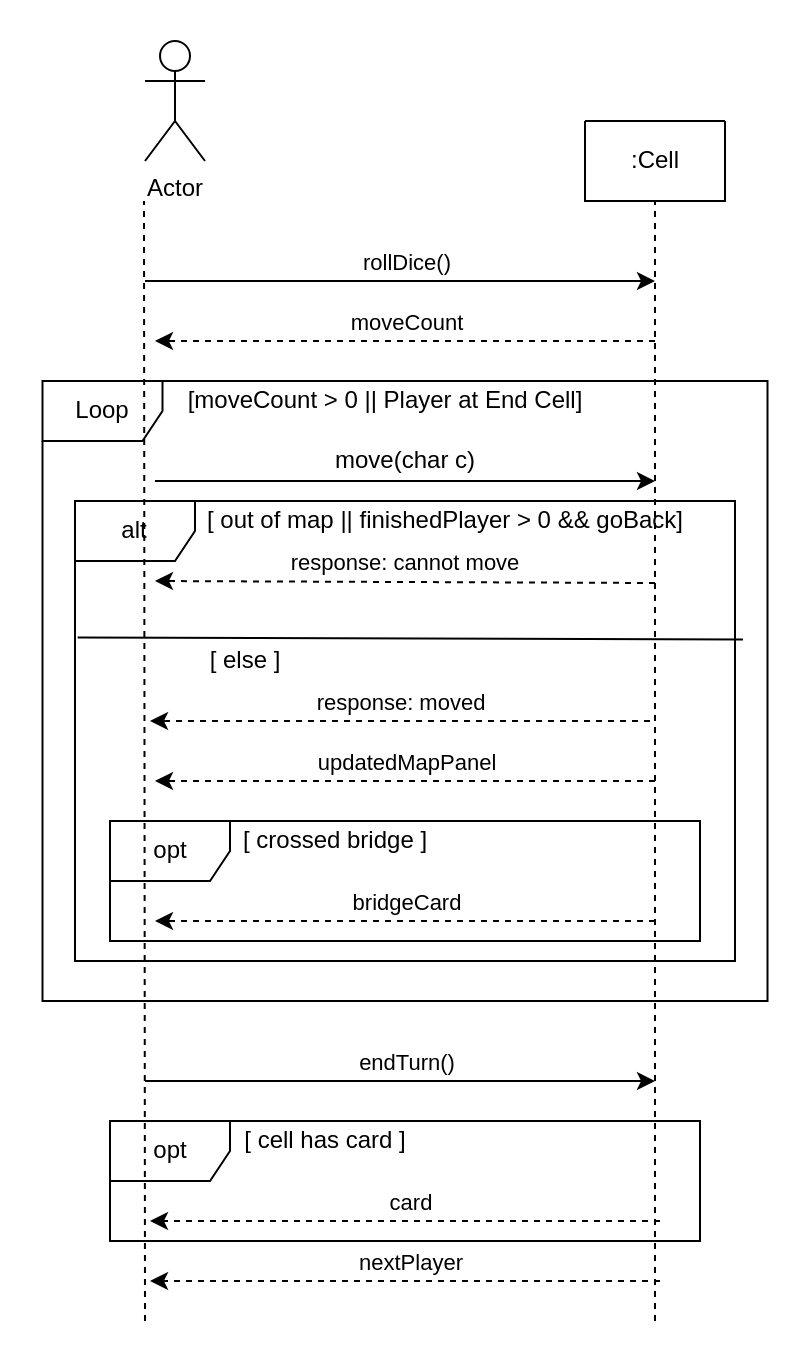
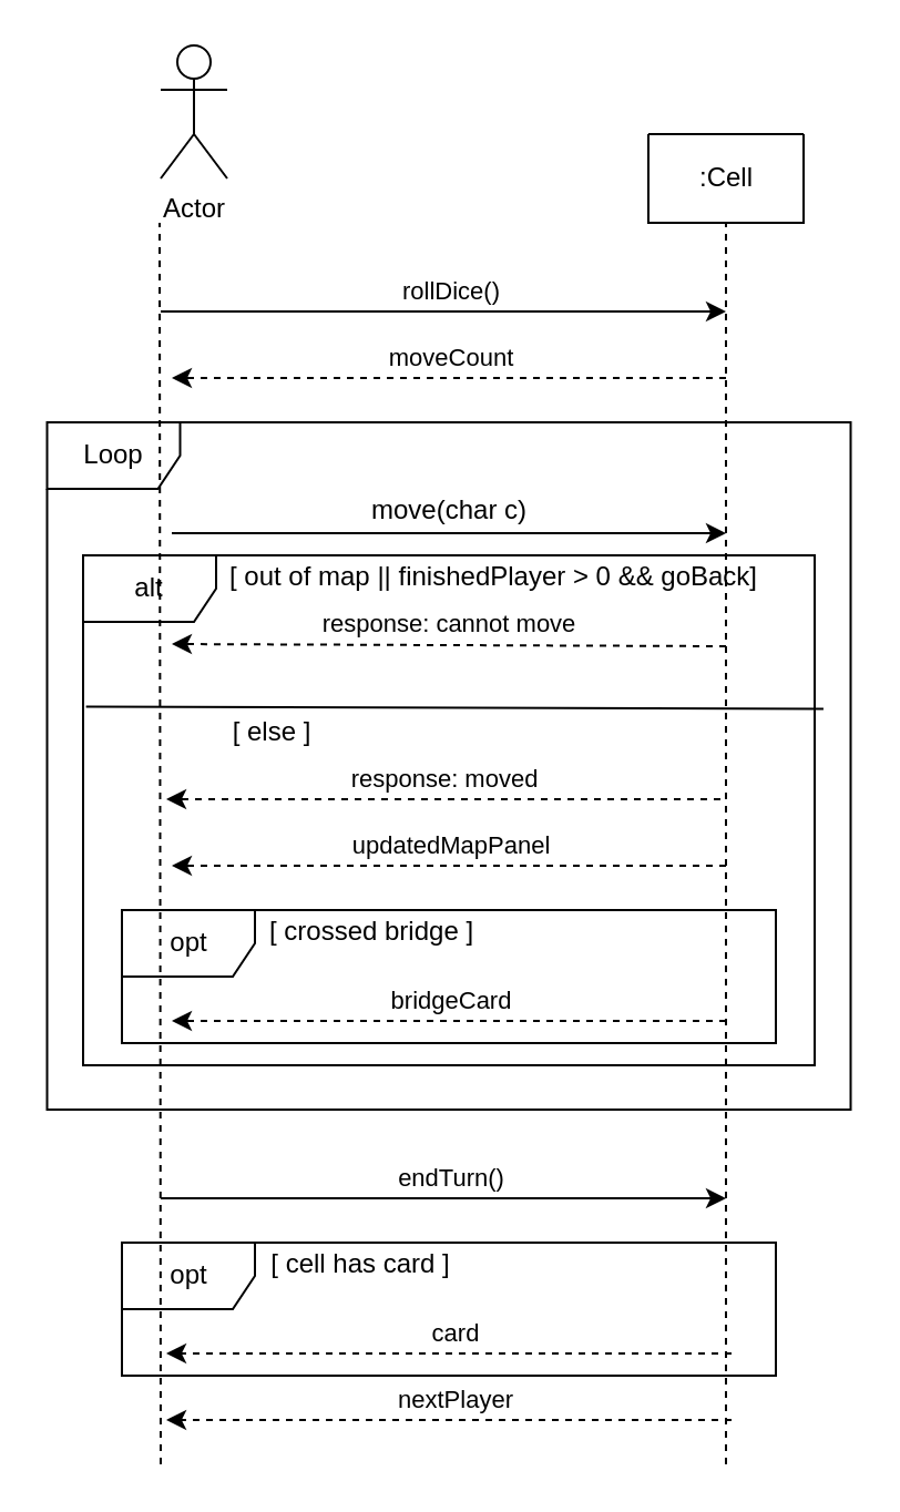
- <mxCell id="22" value="[moveCount &amp;gt; 0 || Player at End Cell]" style="text;html=1;align=center;verticalAlign=middle;resizable=0;points=[];autosize=1;strokeColor=none;fillColor=none;" parent="1" vertex="1"><mxGeometry x="87" y="190" width="210" height="20" as="geometry" /></mxCell>
